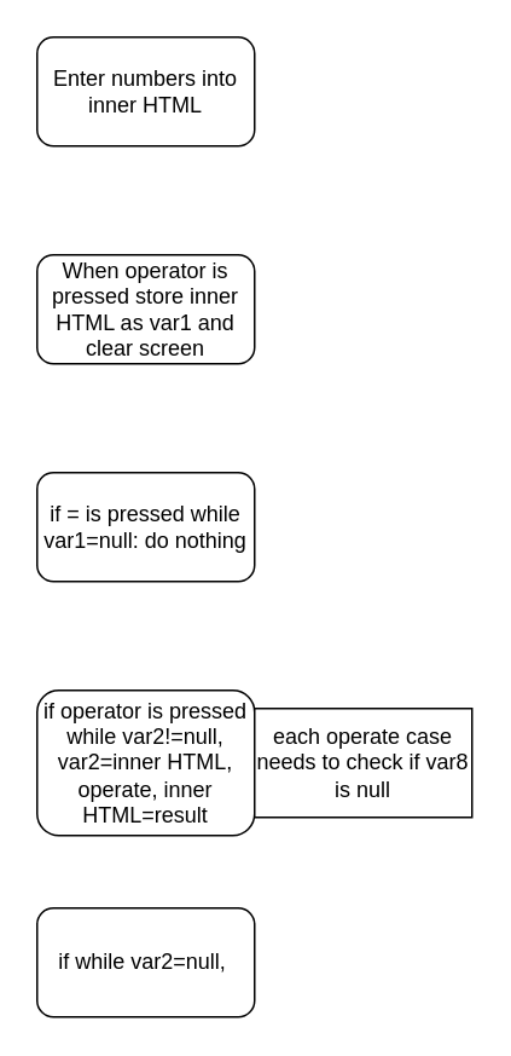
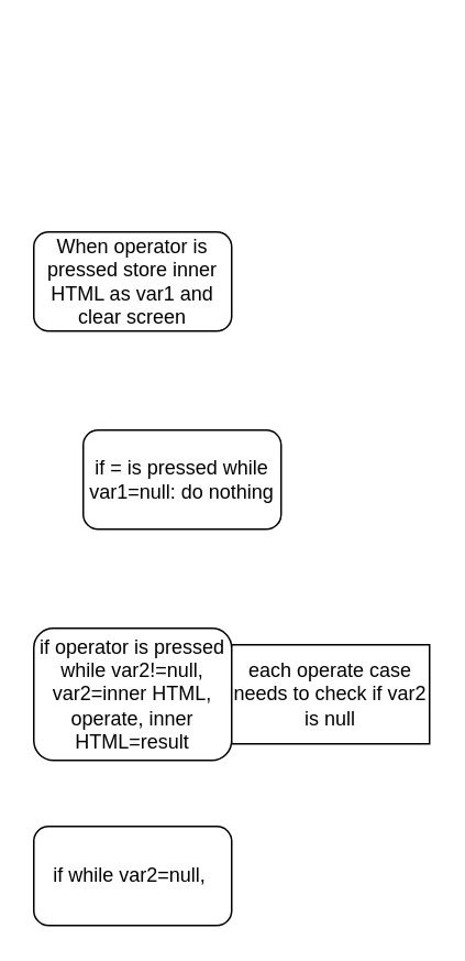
- <mxCell id="2" value="Enter numbers into inner HTML" style="rounded=1;whiteSpace=wrap;html=1;" parent="1" vertex="1"><mxGeometry x="20" y="20" width="120" height="60" as="geometry" /></mxCell>
- <mxCell id="4" value="if = is pressed while var1=null: do nothing" style="rounded=1;whiteSpace=wrap;html=1;" parent="1" vertex="1"><mxGeometry x="20" y="260" width="120" height="60" as="geometry" /></mxCell>
+ <mxCell id="4" value="if = is pressed while var1=null: do nothing" style="rounded=1;whiteSpace=wrap;html=1;" parent="1" vertex="1"><mxGeometry x="50" y="260" width="120" height="60" as="geometry" /></mxCell>
- <mxCell id="7" value="each operate case needs to check if var8 is null" style="rounded=0;whiteSpace=wrap;html=1;" parent="1" vertex="1"><mxGeometry x="140" y="390" width="120" height="60" as="geometry" /></mxCell>
+ <mxCell id="7" value="each operate case needs to check if var2 is null" style="rounded=0;whiteSpace=wrap;html=1;" parent="1" vertex="1"><mxGeometry x="140" y="390" width="120" height="60" as="geometry" /></mxCell>
